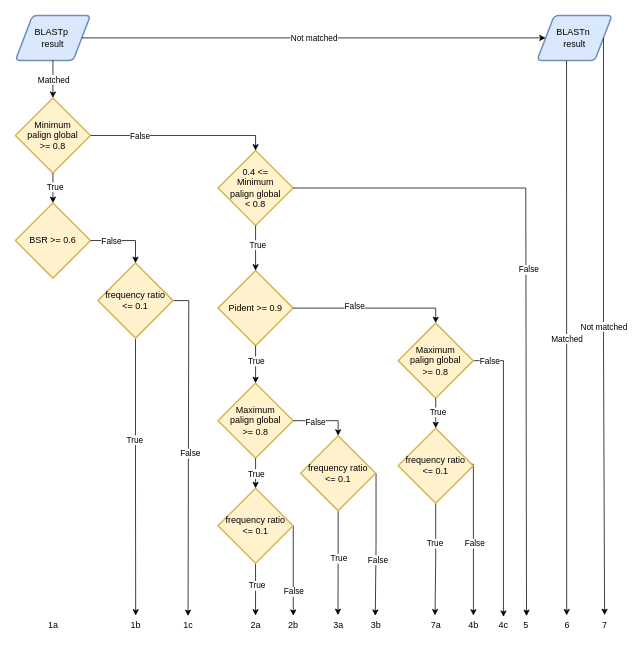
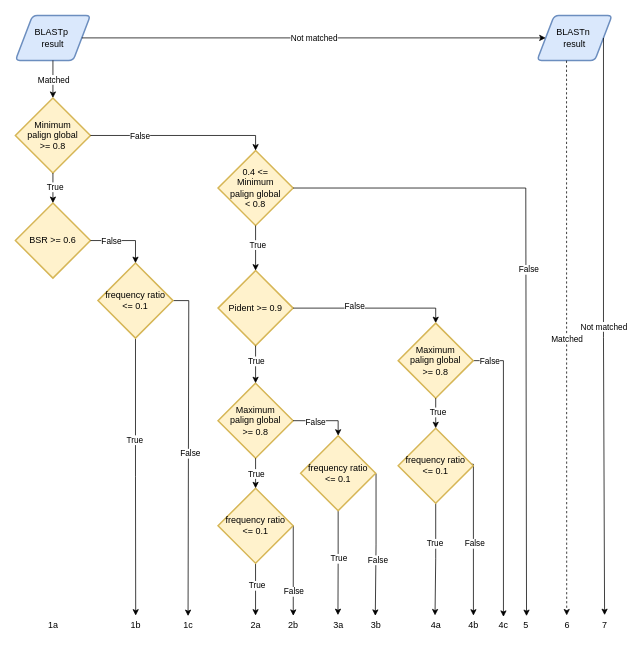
- <mxCell id="65" value="" style="endArrow=classic;html=1;rounded=0;strokeColor=default;align=center;verticalAlign=middle;fontFamily=Helvetica;fontSize=11;fontColor=default;labelBackgroundColor=default;edgeStyle=orthogonalEdgeStyle;exitX=0.393;exitY=1.006;exitDx=0;exitDy=0;entryX=0.484;entryY=0.048;entryDx=0;entryDy=0;entryPerimeter=0;exitPerimeter=0;" parent="1" source="62" target="69" edge="1"><mxGeometry relative="1" as="geometry"><mxPoint x="750" y="78.5" as="sourcePoint" /><mxPoint x="764.21" y="818" as="targetPoint" /><Array as="points"><mxPoint x="755" y="80" /></Array></mxGeometry></mxCell>
+ <mxCell id="65" value="" style="endArrow=classic;html=1;rounded=0;strokeColor=default;align=center;verticalAlign=middle;fontFamily=Helvetica;fontSize=11;fontColor=default;labelBackgroundColor=default;edgeStyle=orthogonalEdgeStyle;exitX=0.393;exitY=1.006;exitDx=0;exitDy=0;entryX=0.484;entryY=0.048;entryDx=0;entryDy=0;entryPerimeter=0;exitPerimeter=0;dashed=1;" parent="1" source="62" target="69" edge="1"><mxGeometry relative="1" as="geometry"><mxPoint x="750" y="78.5" as="sourcePoint" /><mxPoint x="764.21" y="818" as="targetPoint" /><Array as="points"><mxPoint x="755" y="80" /></Array></mxGeometry></mxCell>
- <mxCell id="53" value="7a" style="text;html=1;align=center;verticalAlign=middle;resizable=0;points=[];autosize=1;strokeColor=none;fillColor=none;" parent="1" vertex="1"><mxGeometry x="560" y="818" width="40" height="30" as="geometry" /></mxCell>
+ <mxCell id="53" value="4a" style="text;html=1;align=center;verticalAlign=middle;resizable=0;points=[];autosize=1;strokeColor=none;fillColor=none;" parent="1" vertex="1"><mxGeometry x="560" y="818" width="40" height="30" as="geometry" /></mxCell>
